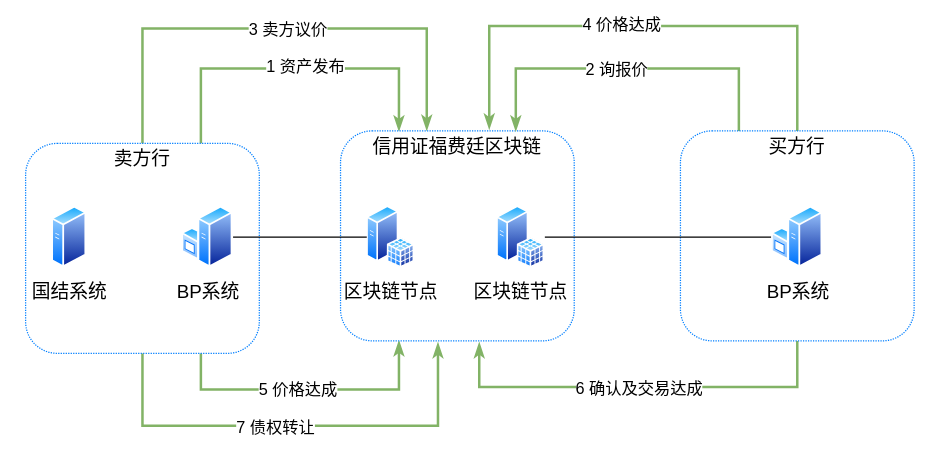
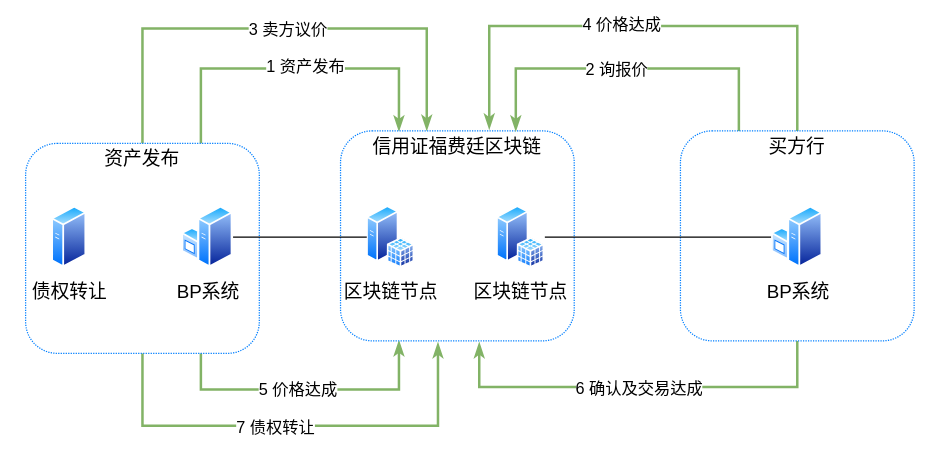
- <mxCell id="10" value="卖方行&lt;br style=&quot;font-size: 15px;&quot;&gt;&lt;br style=&quot;font-size: 15px;&quot;&gt;&lt;br style=&quot;font-size: 15px;&quot;&gt;&lt;br style=&quot;font-size: 15px;&quot;&gt;&lt;br style=&quot;font-size: 15px;&quot;&gt;&lt;br style=&quot;font-size: 15px;&quot;&gt;&lt;br style=&quot;font-size: 15px;&quot;&gt;&lt;br style=&quot;font-size: 15px;&quot;&gt;&lt;br style=&quot;font-size: 15px;&quot;&gt;" style="rounded=1;whiteSpace=wrap;html=1;dashed=1;dashPattern=1 1;strokeColor=#007FFF;fontSize=15;" vertex="1" parent="1"><mxGeometry x="20" y="114" width="187" height="168" as="geometry" /></mxCell>
+ <mxCell id="10" value="资产发布&lt;br style=&quot;font-size: 15px;&quot;&gt;&lt;br style=&quot;font-size: 15px;&quot;&gt;&lt;br style=&quot;font-size: 15px;&quot;&gt;&lt;br style=&quot;font-size: 15px;&quot;&gt;&lt;br style=&quot;font-size: 15px;&quot;&gt;&lt;br style=&quot;font-size: 15px;&quot;&gt;&lt;br style=&quot;font-size: 15px;&quot;&gt;&lt;br style=&quot;font-size: 15px;&quot;&gt;&lt;br style=&quot;font-size: 15px;&quot;&gt;" style="rounded=1;whiteSpace=wrap;html=1;dashed=1;dashPattern=1 1;strokeColor=#007FFF;fontSize=15;" vertex="1" parent="1"><mxGeometry x="20" y="114" width="187" height="168" as="geometry" /></mxCell>
- <mxCell id="16" value="国结系统" style="aspect=fixed;perimeter=ellipsePerimeter;html=1;align=center;shadow=0;dashed=0;spacingTop=3;image;image=img/lib/active_directory/generic_server.svg;dashPattern=1 1;fontSize=15;" vertex="1" parent="1"><mxGeometry x="41" y="164" width="28.0" height="50" as="geometry" /></mxCell>
+ <mxCell id="16" value="债权转让" style="aspect=fixed;perimeter=ellipsePerimeter;html=1;align=center;shadow=0;dashed=0;spacingTop=3;image;image=img/lib/active_directory/generic_server.svg;dashPattern=1 1;fontSize=15;" vertex="1" parent="1"><mxGeometry x="41" y="164" width="28.0" height="50" as="geometry" /></mxCell>
